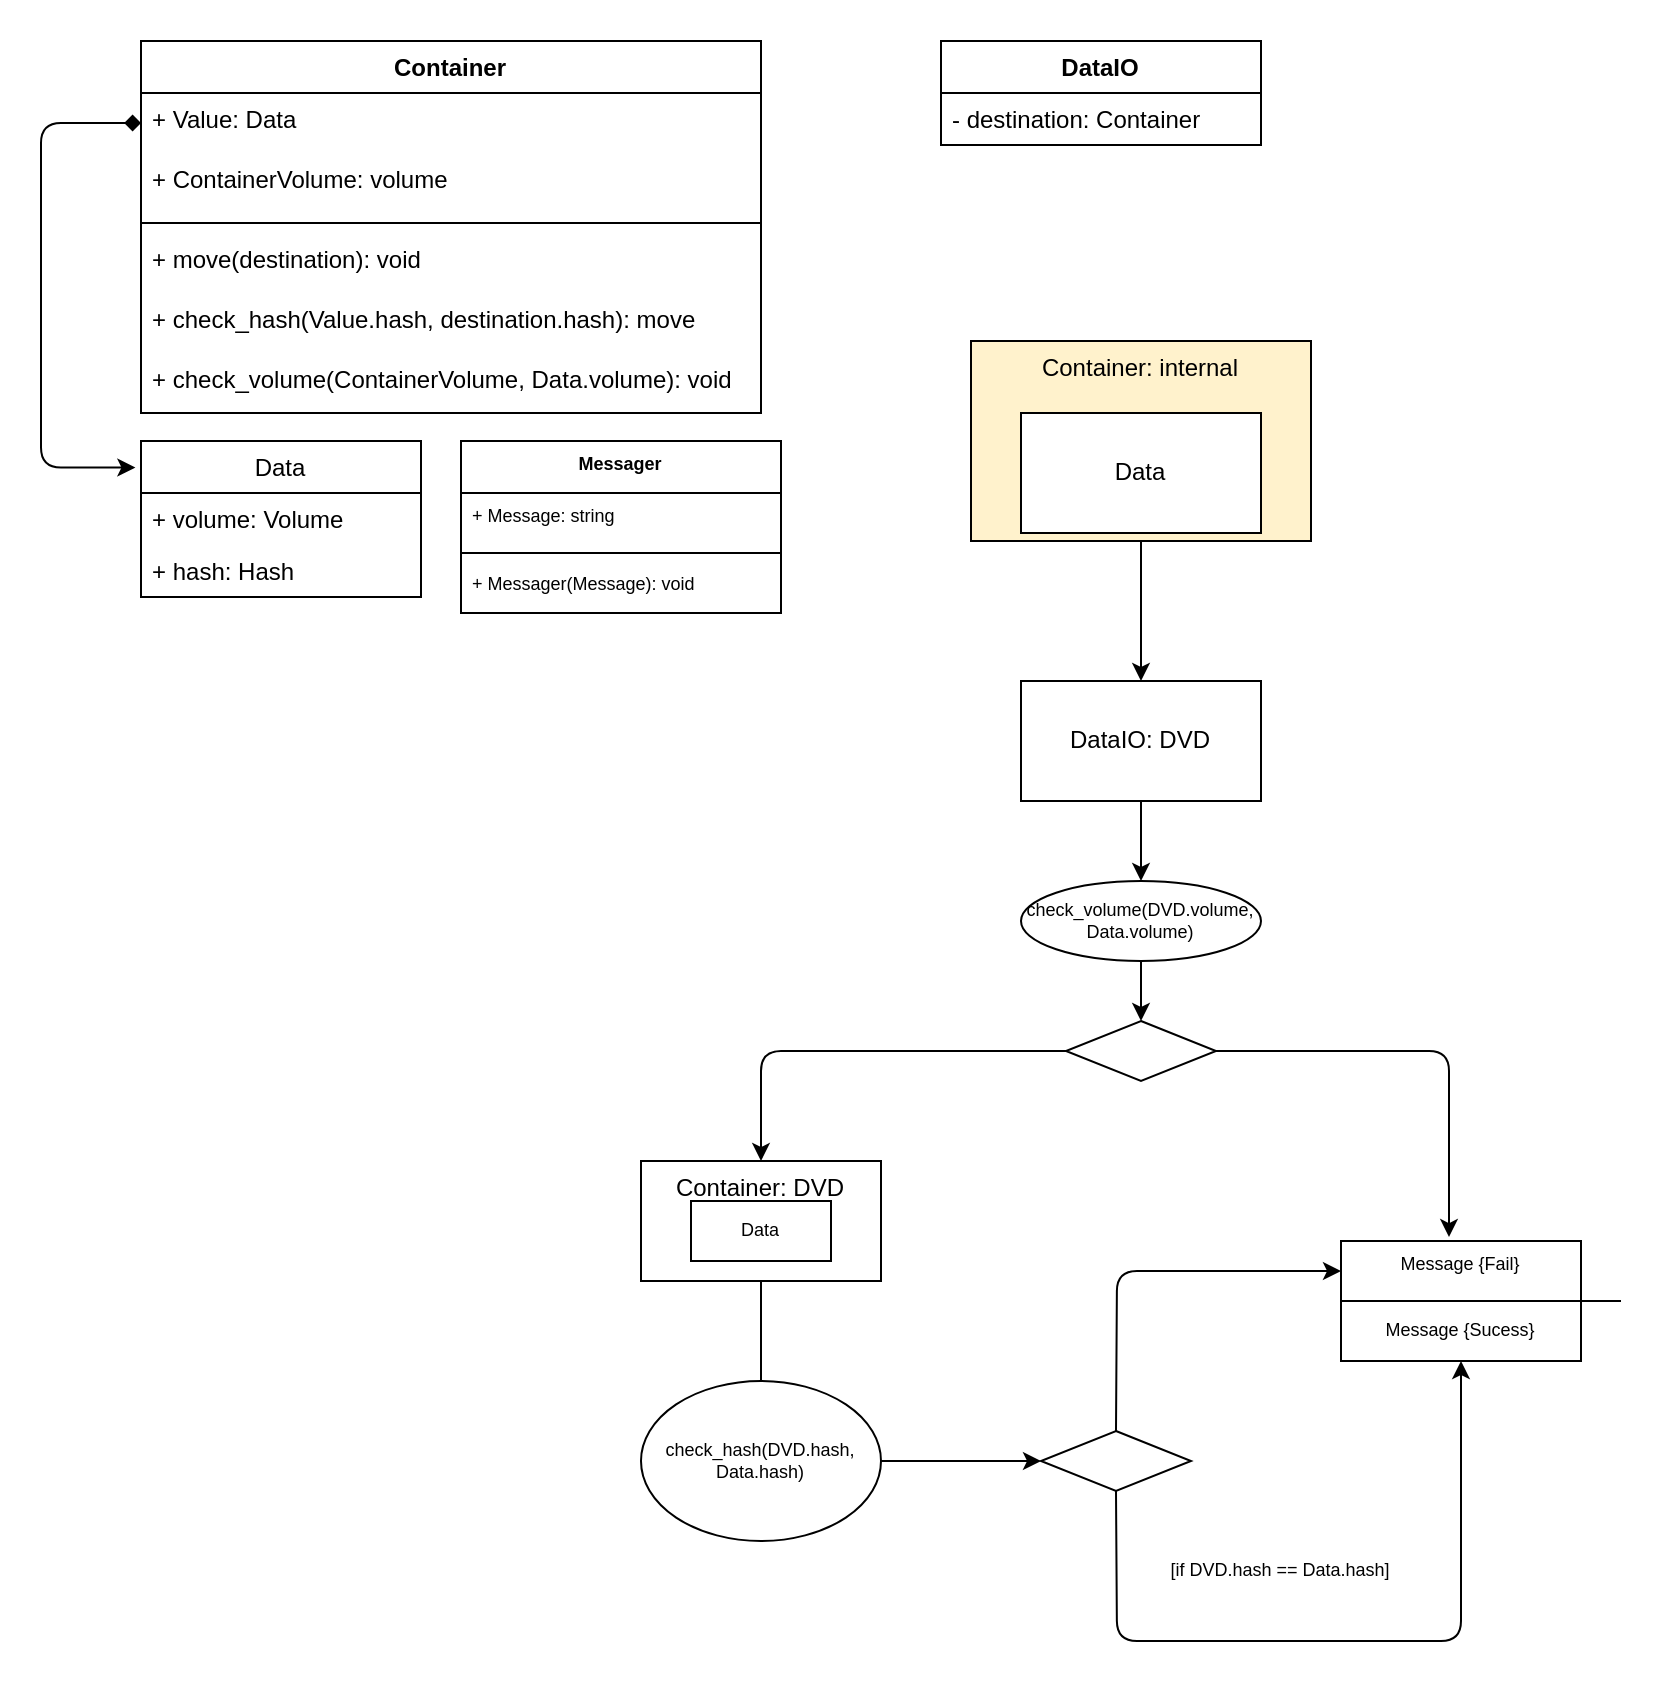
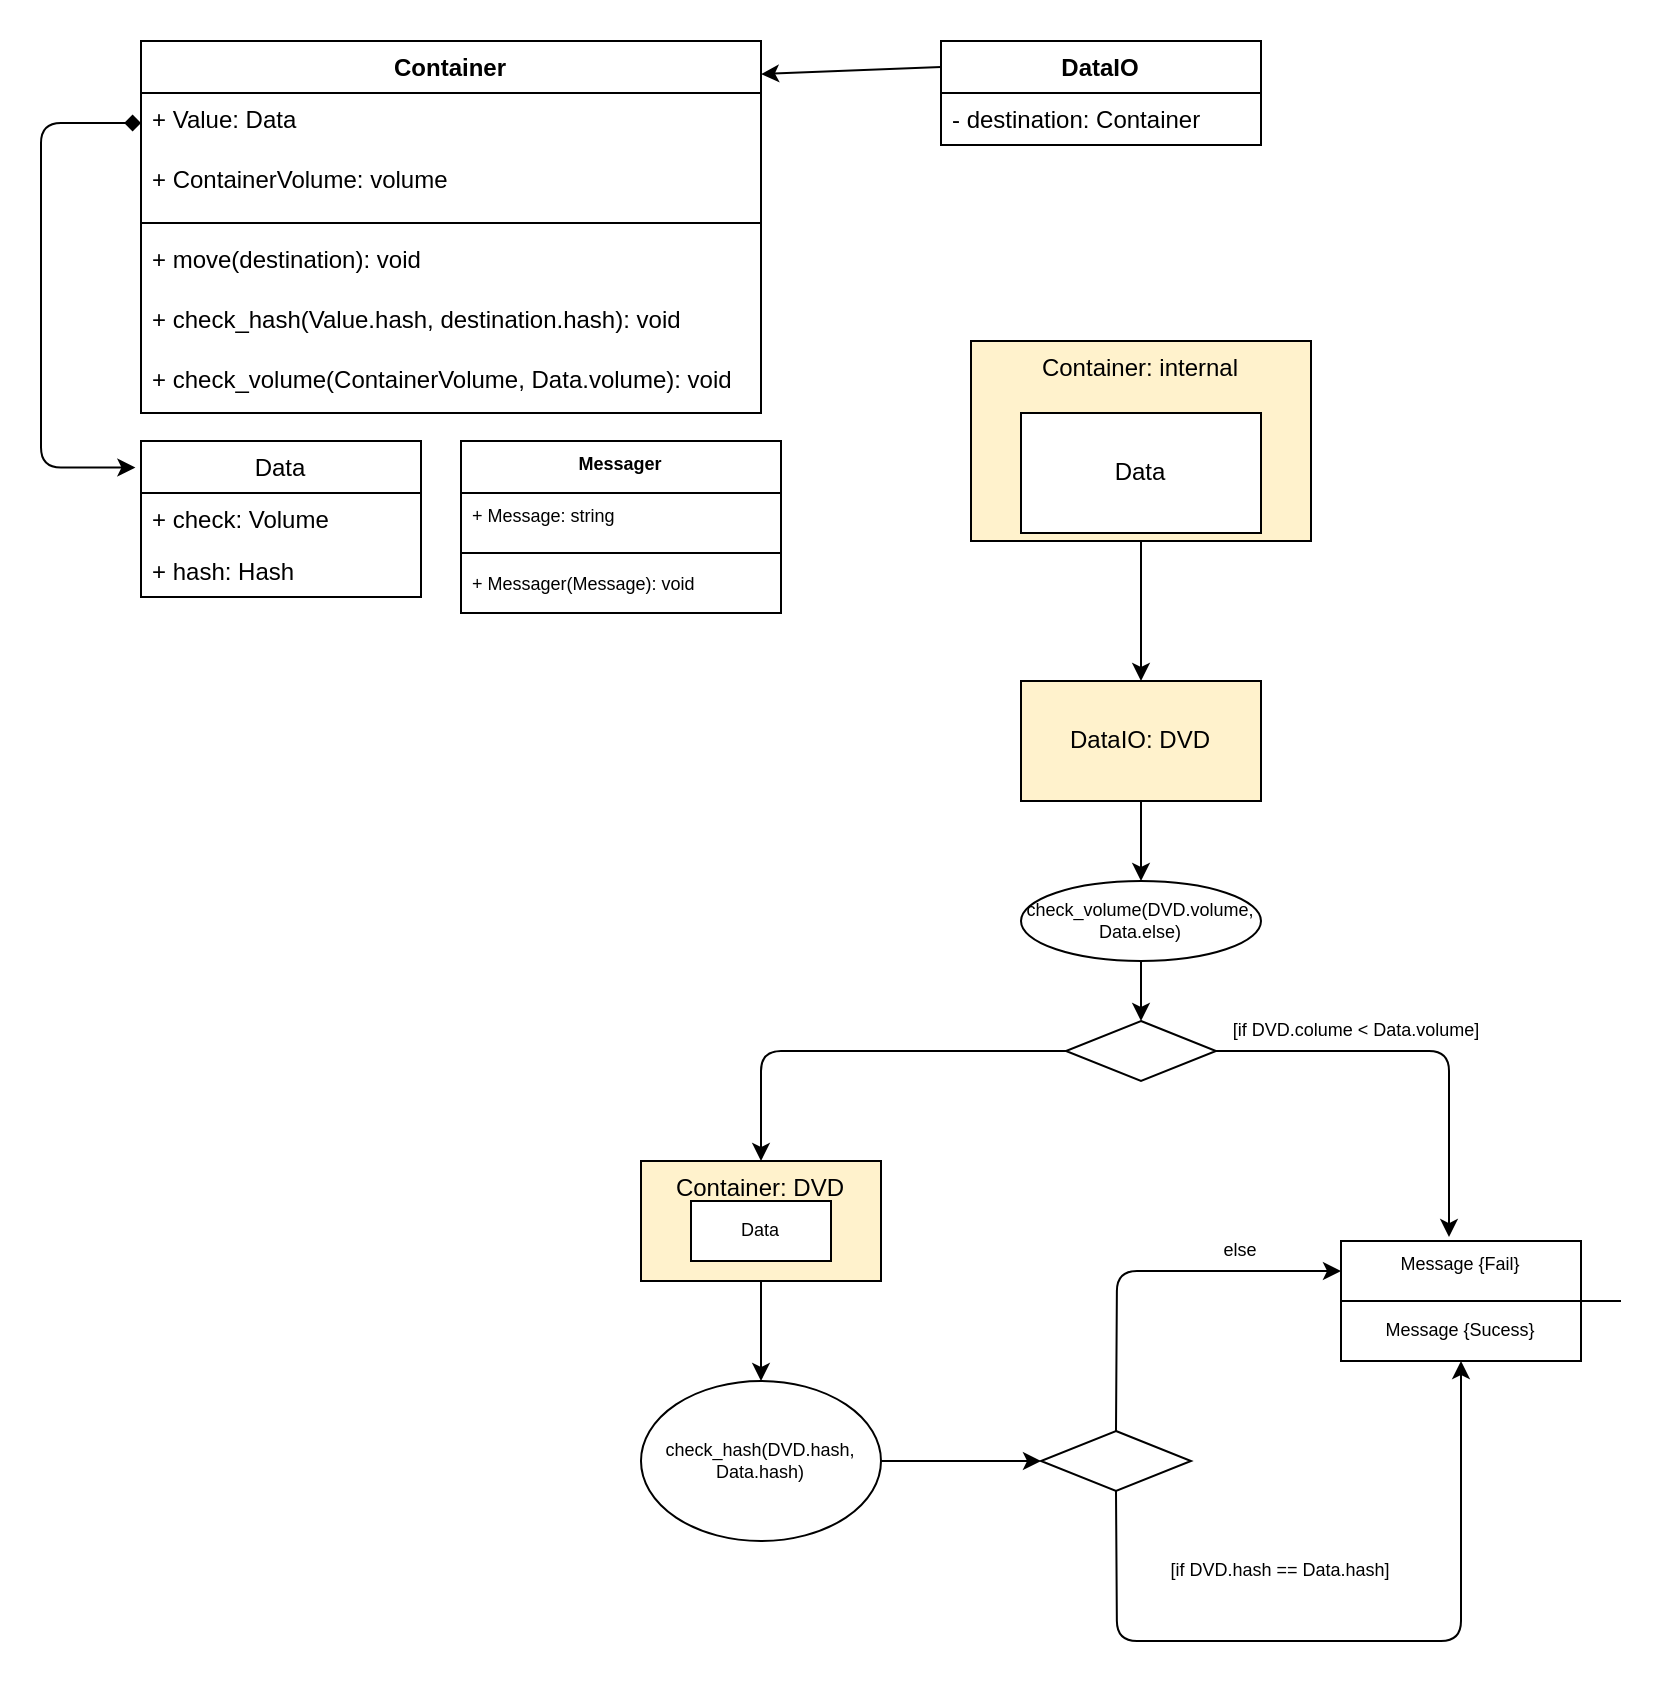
+ <mxCell id="13" style="edgeStyle=none;html=1;exitX=0;exitY=0.25;exitDx=0;exitDy=0;entryX=1;entryY=0.089;entryDx=0;entryDy=0;entryPerimeter=0;" edge="1" parent="1" source="14" target="2"><mxGeometry relative="1" as="geometry" /></mxCell>
- <mxCell id="7" value="+ check_hash(Value.hash, destination.hash): move" style="text;strokeColor=none;fillColor=none;align=left;verticalAlign=top;spacingLeft=4;spacingRight=4;overflow=hidden;rotatable=0;points=[[0,0.5],[1,0.5]];portConstraint=eastwest;" vertex="1" parent="2"><mxGeometry y="126" width="310" height="30" as="geometry" /></mxCell>
+ <mxCell id="7" value="+ check_hash(Value.hash, destination.hash): void" style="text;strokeColor=none;fillColor=none;align=left;verticalAlign=top;spacingLeft=4;spacingRight=4;overflow=hidden;rotatable=0;points=[[0,0.5],[1,0.5]];portConstraint=eastwest;" vertex="1" parent="2"><mxGeometry y="126" width="310" height="30" as="geometry" /></mxCell>
- <mxCell id="10" value="+ volume: Volume" style="text;strokeColor=none;fillColor=none;align=left;verticalAlign=top;spacingLeft=4;spacingRight=4;overflow=hidden;rotatable=0;points=[[0,0.5],[1,0.5]];portConstraint=eastwest;" parent="9" vertex="1"><mxGeometry y="26" width="140" height="26" as="geometry" /></mxCell>
+ <mxCell id="10" value="+ check: Volume" style="text;strokeColor=none;fillColor=none;align=left;verticalAlign=top;spacingLeft=4;spacingRight=4;overflow=hidden;rotatable=0;points=[[0,0.5],[1,0.5]];portConstraint=eastwest;" parent="9" vertex="1"><mxGeometry y="26" width="140" height="26" as="geometry" /></mxCell>
- <mxCell id="20" value="DataIO: DVD" style="rounded=0;whiteSpace=wrap;html=1;" vertex="1" parent="1"><mxGeometry x="510" y="340" width="120" height="60" as="geometry" /></mxCell>
+ <mxCell id="20" value="DataIO: DVD" style="rounded=0;whiteSpace=wrap;html=1;fillColor=#fff2cc;" vertex="1" parent="1"><mxGeometry x="510" y="340" width="120" height="60" as="geometry" /></mxCell>
- <mxCell id="21" value="check_volume(DVD.volume, Data.volume)" style="ellipse;whiteSpace=wrap;html=1;fontSize=9;" vertex="1" parent="1"><mxGeometry x="510" y="440" width="120" height="40" as="geometry" /></mxCell>
+ <mxCell id="21" value="check_volume(DVD.volume, Data.else)" style="ellipse;whiteSpace=wrap;html=1;fontSize=9;" vertex="1" parent="1"><mxGeometry x="510" y="440" width="120" height="40" as="geometry" /></mxCell>
+ <mxCell id="31" value="[if DVD.colume &amp;lt; Data.volume]" style="text;html=1;strokeColor=none;fillColor=none;align=center;verticalAlign=middle;whiteSpace=wrap;rounded=0;fontSize=9;" vertex="1" parent="1"><mxGeometry x="607.5" y="500" width="140" height="30" as="geometry" /></mxCell>
- <mxCell id="17" value="Container: DVD" style="rounded=0;whiteSpace=wrap;html=1;verticalAlign=top;" vertex="1" parent="1"><mxGeometry x="320" y="580" width="120" height="60" as="geometry" /></mxCell>
+ <mxCell id="17" value="Container: DVD" style="rounded=0;whiteSpace=wrap;html=1;verticalAlign=top;fillColor=#fff2cc;" vertex="1" parent="1"><mxGeometry x="320" y="580" width="120" height="60" as="geometry" /></mxCell>
+ <mxCell id="39" value="else" style="text;html=1;strokeColor=none;fillColor=none;align=center;verticalAlign=middle;whiteSpace=wrap;rounded=0;fontSize=9;" vertex="1" parent="1"><mxGeometry x="585" y="610" width="70" height="30" as="geometry" /></mxCell>
- <mxCell id="28" value="" style="endArrow=none;html=1;fontSize=9;exitX=0.5;exitY=1;exitDx=0;exitDy=0;" edge="1" parent="1" source="17" target="29"><mxGeometry width="50" height="50" relative="1" as="geometry"><mxPoint x="670" y="580" as="sourcePoint" /><mxPoint x="380" y="700" as="targetPoint" /></mxGeometry></mxCell>
+ <mxCell id="28" value="" style="endArrow=classic;html=1;fontSize=9;exitX=0.5;exitY=1;exitDx=0;exitDy=0;" edge="1" parent="1" source="17" target="29"><mxGeometry width="50" height="50" relative="1" as="geometry"><mxPoint x="670" y="580" as="sourcePoint" /><mxPoint x="380" y="700" as="targetPoint" /></mxGeometry></mxCell>
